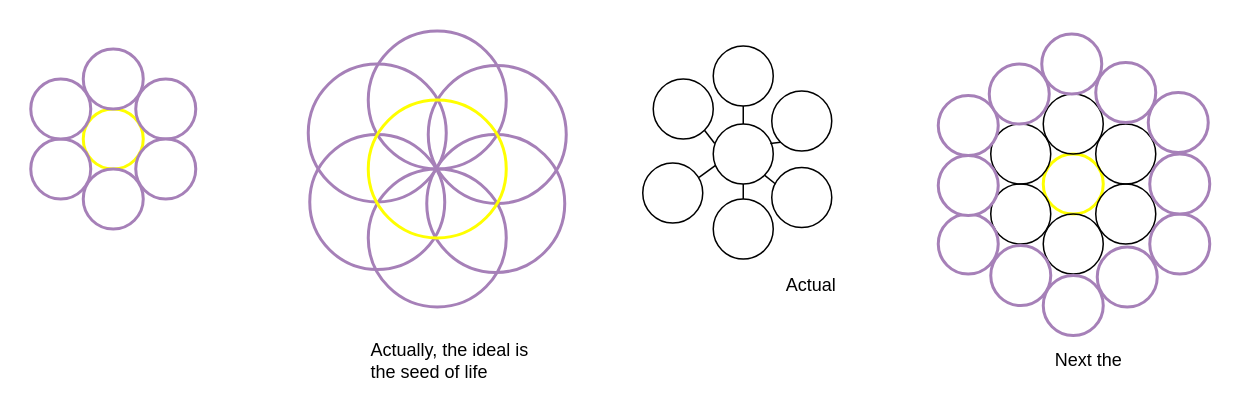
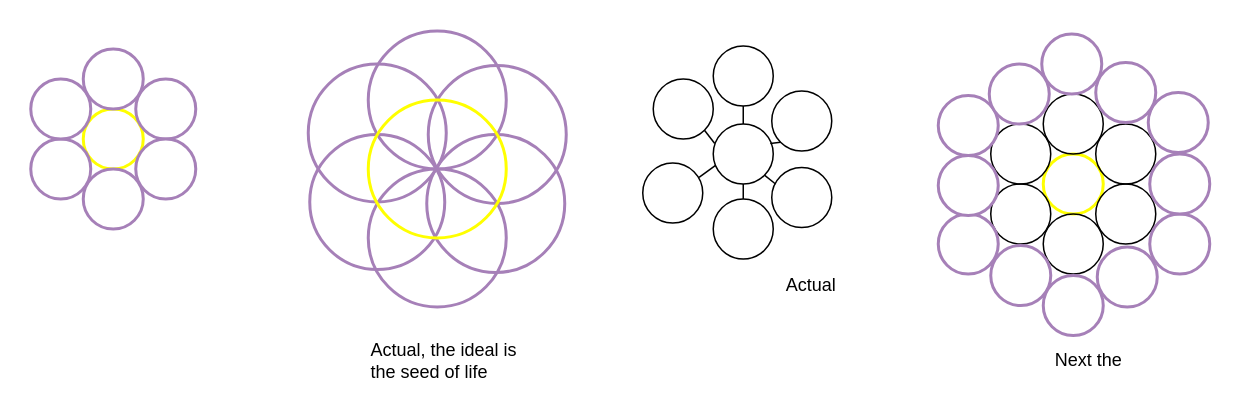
- <mxCell id="47" value="Actually, the ideal is&amp;nbsp;&lt;br&gt;the seed of life" style="text;html=1;align=left;verticalAlign=middle;resizable=0;points=[];autosize=1;strokeColor=none;fillColor=none;fontColor=#000000;" parent="1" vertex="1"><mxGeometry x="245" y="225" width="120" height="30" as="geometry" /></mxCell>
+ <mxCell id="47" value="Actual, the ideal is&amp;nbsp;&lt;br&gt;the seed of life" style="text;html=1;align=left;verticalAlign=middle;resizable=0;points=[];autosize=1;strokeColor=none;fillColor=none;fontColor=#000000;" parent="1" vertex="1"><mxGeometry x="245" y="225" width="120" height="30" as="geometry" /></mxCell>
